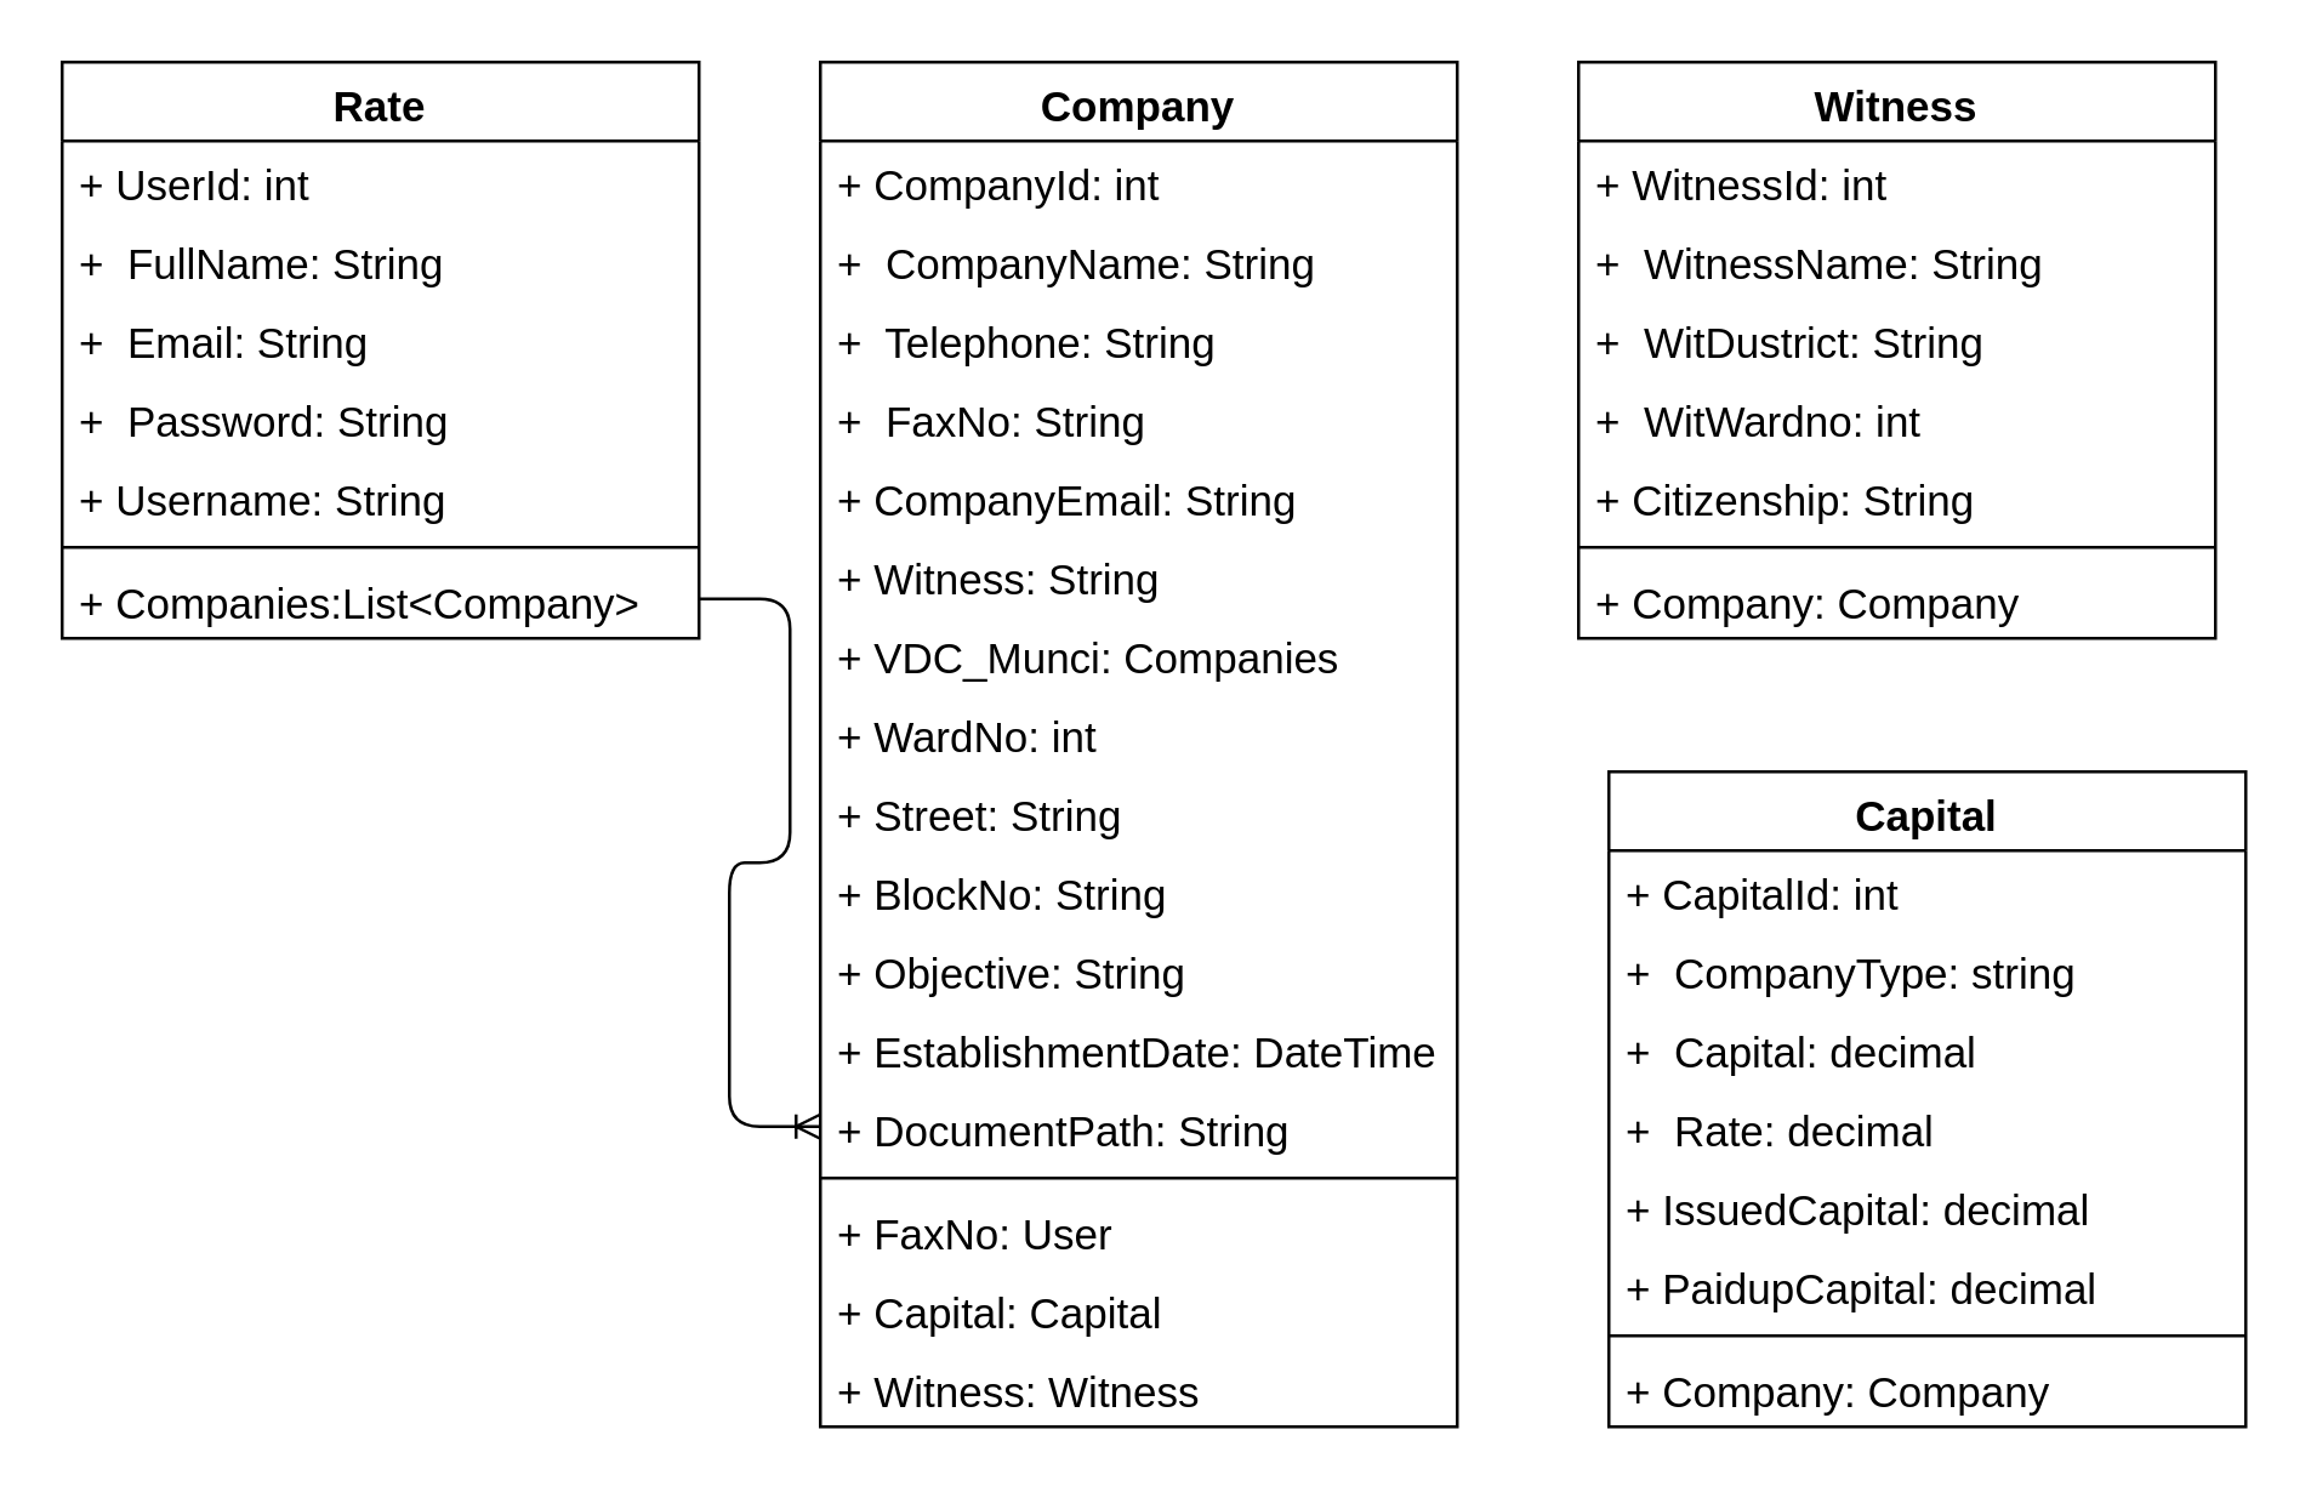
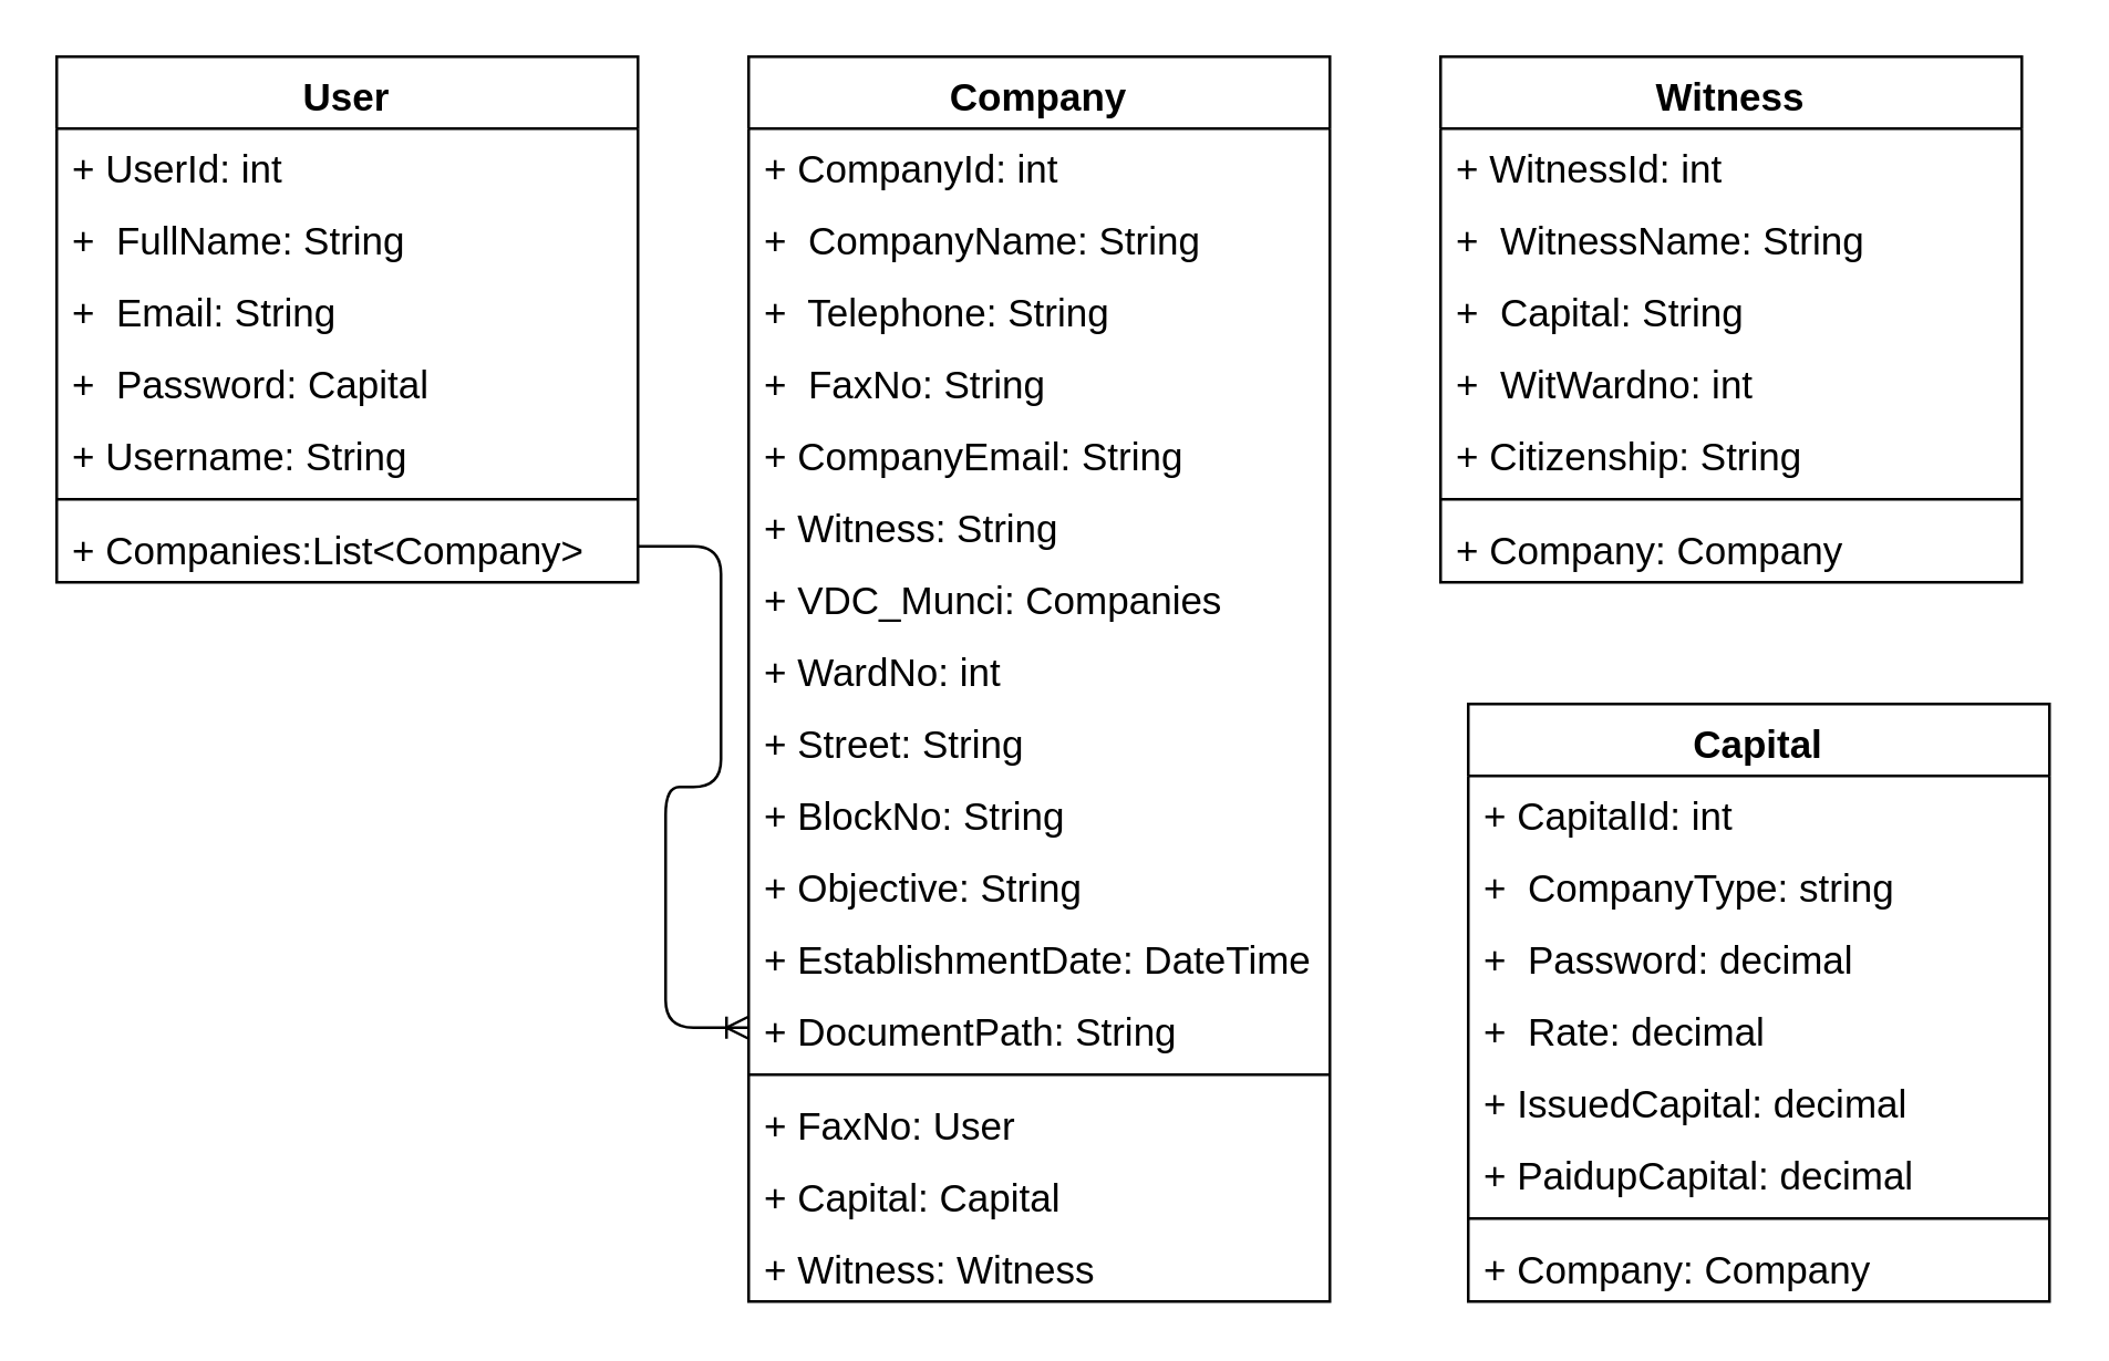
- <mxCell id="2" value="Rate" style="swimlane;fontStyle=1;align=center;verticalAlign=top;childLayout=stackLayout;horizontal=1;startSize=26;horizontalStack=0;resizeParent=1;resizeParentMax=0;resizeLast=0;collapsible=1;marginBottom=0;fontSize=14;" vertex="1" parent="1"><mxGeometry x="20" y="20" width="210" height="190" as="geometry" /></mxCell>
+ <mxCell id="2" value="User" style="swimlane;fontStyle=1;align=center;verticalAlign=top;childLayout=stackLayout;horizontal=1;startSize=26;horizontalStack=0;resizeParent=1;resizeParentMax=0;resizeLast=0;collapsible=1;marginBottom=0;fontSize=14;" vertex="1" parent="1"><mxGeometry x="20" y="20" width="210" height="190" as="geometry" /></mxCell>
- <mxCell id="40" value="+  WitDustrict: String" style="text;strokeColor=none;fillColor=none;align=left;verticalAlign=top;spacingLeft=4;spacingRight=4;overflow=hidden;rotatable=0;points=[[0,0.5],[1,0.5]];portConstraint=eastwest;fontSize=14;" vertex="1" parent="37"><mxGeometry y="78" width="210" height="26" as="geometry" /></mxCell>
+ <mxCell id="40" value="+  Capital: String" style="text;strokeColor=none;fillColor=none;align=left;verticalAlign=top;spacingLeft=4;spacingRight=4;overflow=hidden;rotatable=0;points=[[0,0.5],[1,0.5]];portConstraint=eastwest;fontSize=14;" vertex="1" parent="37"><mxGeometry y="78" width="210" height="26" as="geometry" /></mxCell>
- <mxCell id="6" value="+  Password: String" style="text;strokeColor=none;fillColor=none;align=left;verticalAlign=top;spacingLeft=4;spacingRight=4;overflow=hidden;rotatable=0;points=[[0,0.5],[1,0.5]];portConstraint=eastwest;fontSize=14;" vertex="1" parent="2"><mxGeometry y="104" width="210" height="26" as="geometry" /></mxCell>
+ <mxCell id="6" value="+  Password: Capital" style="text;strokeColor=none;fillColor=none;align=left;verticalAlign=top;spacingLeft=4;spacingRight=4;overflow=hidden;rotatable=0;points=[[0,0.5],[1,0.5]];portConstraint=eastwest;fontSize=14;" vertex="1" parent="2"><mxGeometry y="104" width="210" height="26" as="geometry" /></mxCell>
- <mxCell id="31" value="+  Capital: decimal" style="text;strokeColor=none;fillColor=none;align=left;verticalAlign=top;spacingLeft=4;spacingRight=4;overflow=hidden;rotatable=0;points=[[0,0.5],[1,0.5]];portConstraint=eastwest;fontSize=14;" vertex="1" parent="28"><mxGeometry y="78" width="210" height="26" as="geometry" /></mxCell>
+ <mxCell id="31" value="+  Password: decimal" style="text;strokeColor=none;fillColor=none;align=left;verticalAlign=top;spacingLeft=4;spacingRight=4;overflow=hidden;rotatable=0;points=[[0,0.5],[1,0.5]];portConstraint=eastwest;fontSize=14;" vertex="1" parent="28"><mxGeometry y="78" width="210" height="26" as="geometry" /></mxCell>
